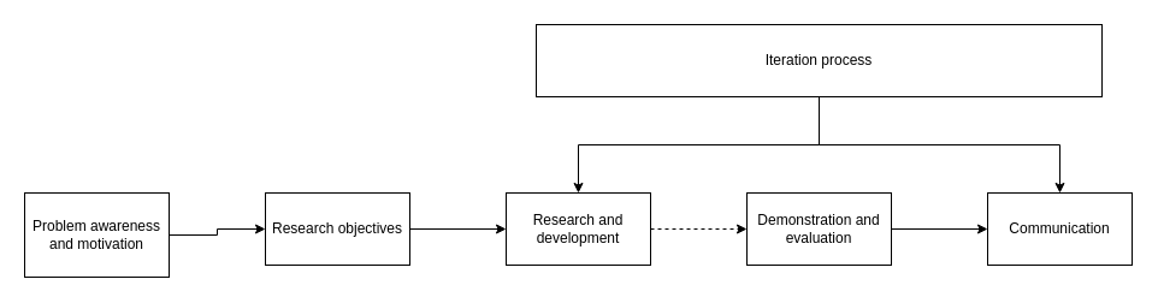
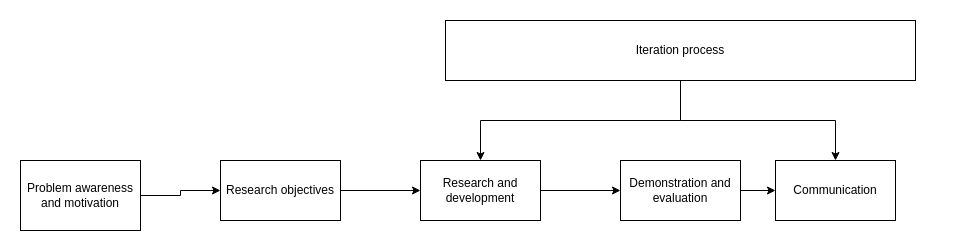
- <mxCell id="6" value="" style="edgeStyle=orthogonalEdgeStyle;rounded=0;orthogonalLoop=1;jettySize=auto;html=1;dashed=1;" edge="1" parent="1" source="7" target="9"><mxGeometry relative="1" as="geometry" /></mxCell>
+ <mxCell id="6" value="" style="edgeStyle=orthogonalEdgeStyle;rounded=0;orthogonalLoop=1;jettySize=auto;html=1;" edge="1" parent="1" source="7" target="9"><mxGeometry relative="1" as="geometry" /></mxCell>
- <mxCell id="10" value="Communication" style="whiteSpace=wrap;html=1;rounded=0;" vertex="1" parent="1"><mxGeometry x="820" y="160" width="120" height="60" as="geometry" /></mxCell>
+ <mxCell id="10" value="Communication" style="whiteSpace=wrap;html=1;rounded=0;" vertex="1" parent="1"><mxGeometry x="775" y="160" width="120" height="60" as="geometry" /></mxCell>
